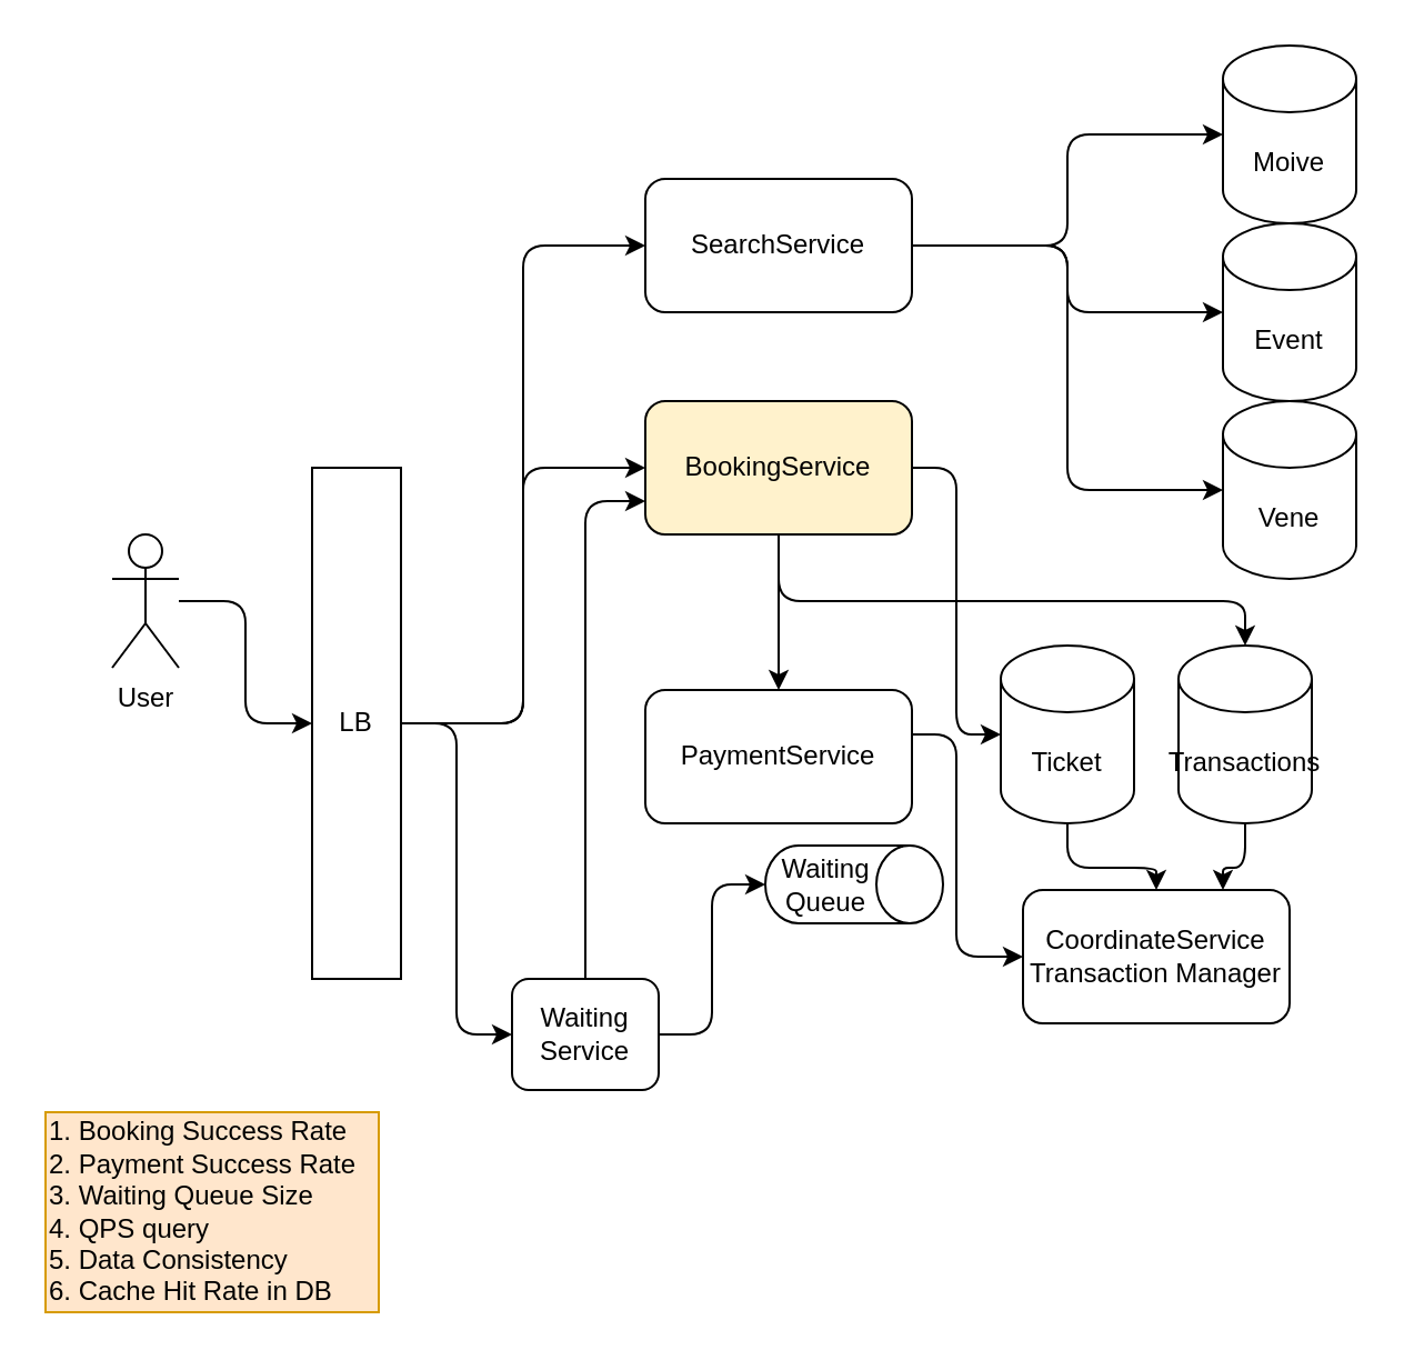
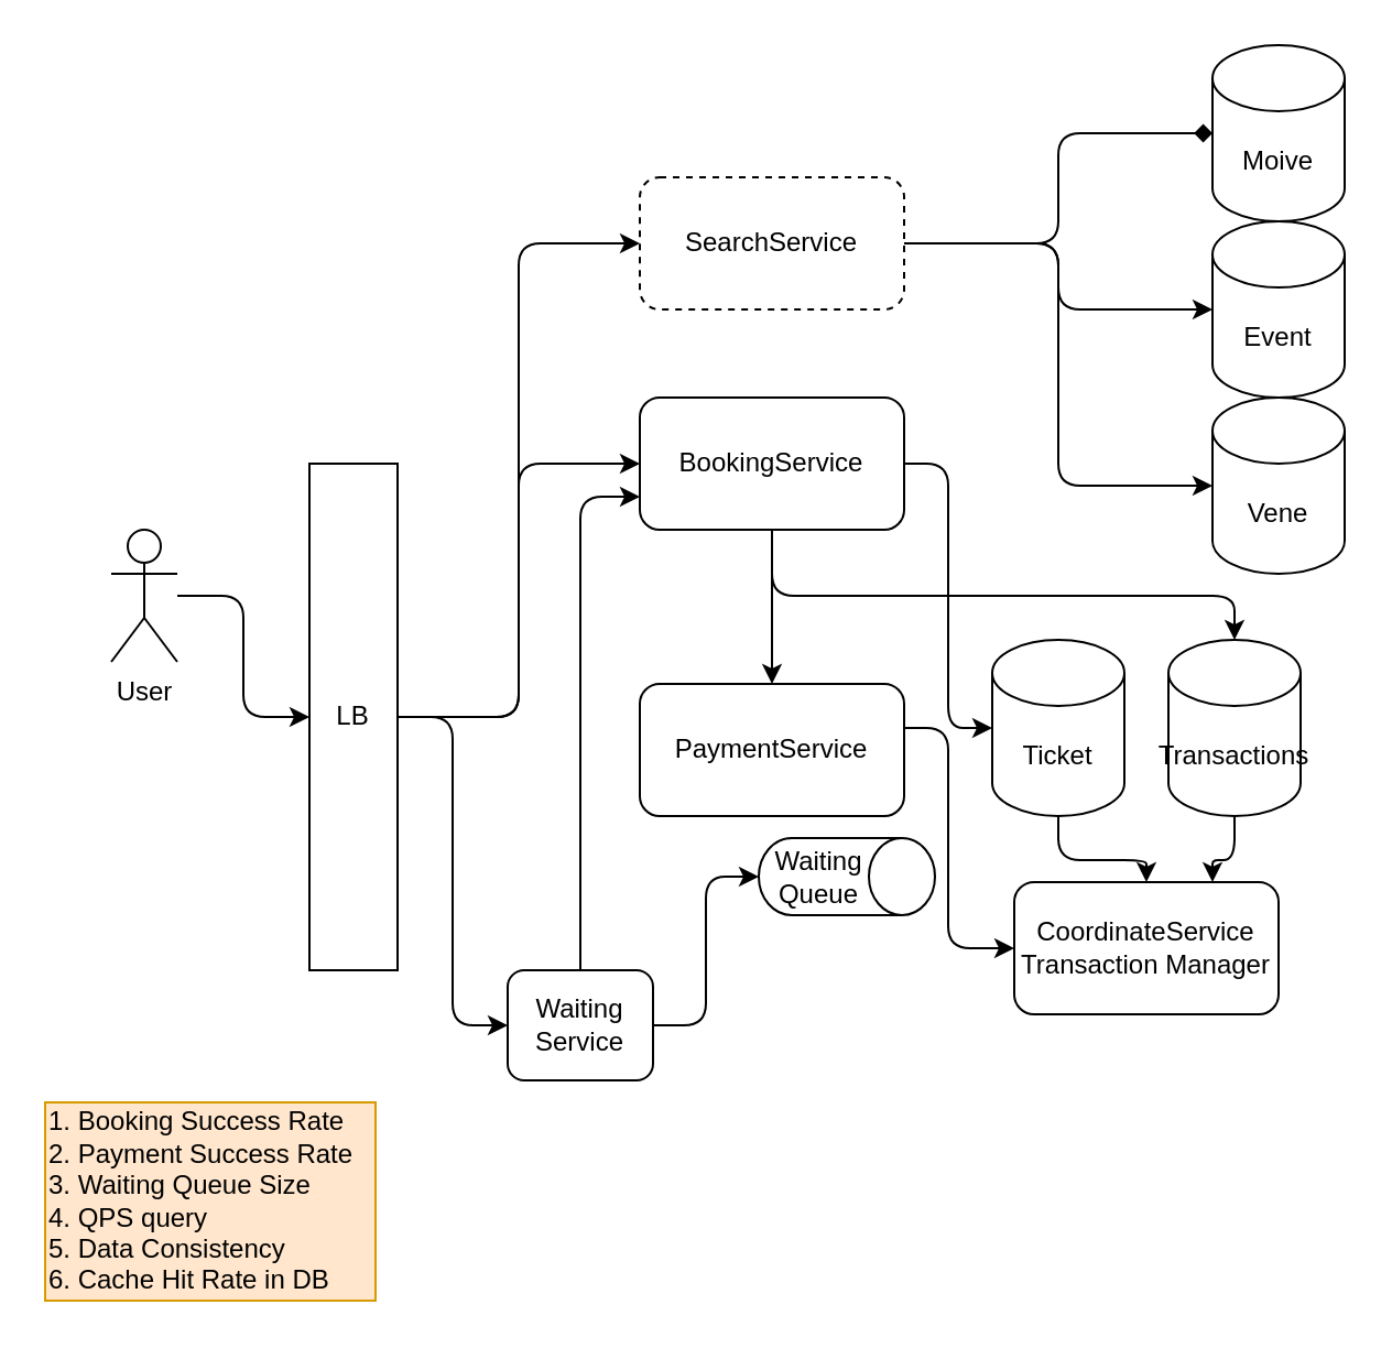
- <mxCell id="8" style="edgeStyle=orthogonalEdgeStyle;rounded=1;orthogonalLoop=1;jettySize=auto;html=1;entryX=0;entryY=0.5;entryDx=0;entryDy=0;entryPerimeter=0;" parent="1" source="11" target="21" edge="1"><mxGeometry relative="1" as="geometry" /></mxCell>
+ <mxCell id="8" style="edgeStyle=orthogonalEdgeStyle;rounded=1;orthogonalLoop=1;jettySize=auto;html=1;entryX=0;entryY=0.5;entryDx=0;entryDy=0;entryPerimeter=0;endArrow=diamond;" parent="1" source="11" target="21" edge="1"><mxGeometry relative="1" as="geometry" /></mxCell>
- <mxCell id="11" value="SearchService" style="rounded=1;whiteSpace=wrap;html=1;" parent="1" vertex="1"><mxGeometry x="290" y="80" width="120" height="60" as="geometry" /></mxCell>
+ <mxCell id="11" value="SearchService" style="rounded=1;whiteSpace=wrap;html=1;dashed=1;" parent="1" vertex="1"><mxGeometry x="290" y="80" width="120" height="60" as="geometry" /></mxCell>
- <mxCell id="15" value="BookingService" style="rounded=1;whiteSpace=wrap;html=1;fillColor=#fff2cc;" parent="1" vertex="1"><mxGeometry x="290" y="180" width="120" height="60" as="geometry" /></mxCell>
+ <mxCell id="15" value="BookingService" style="rounded=1;whiteSpace=wrap;html=1;" parent="1" vertex="1"><mxGeometry x="290" y="180" width="120" height="60" as="geometry" /></mxCell>
